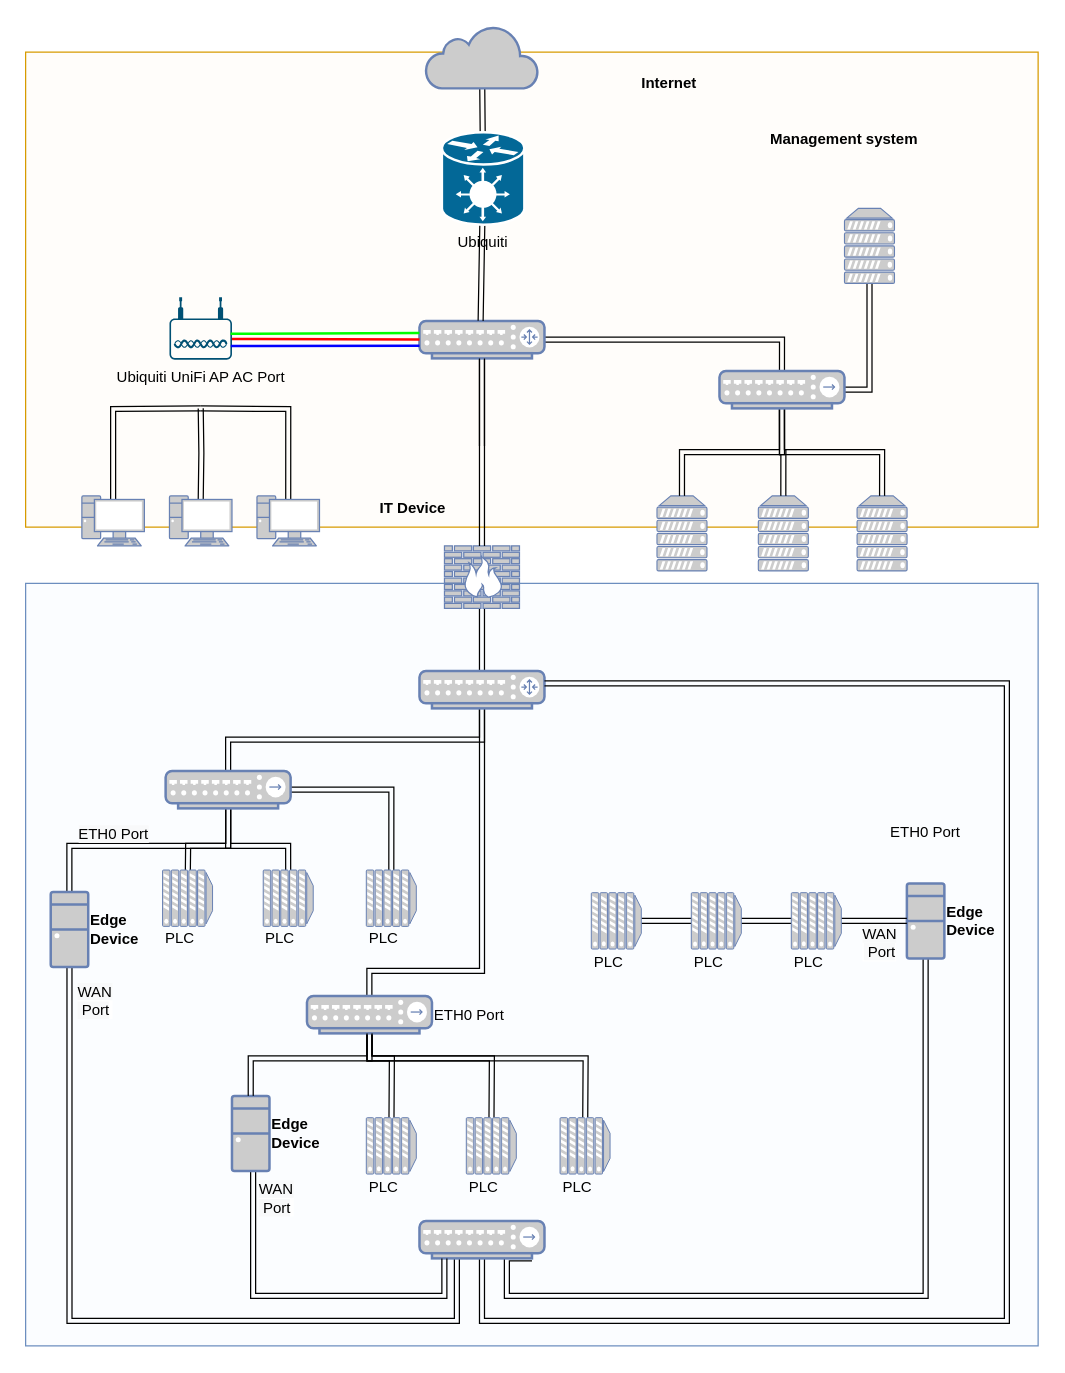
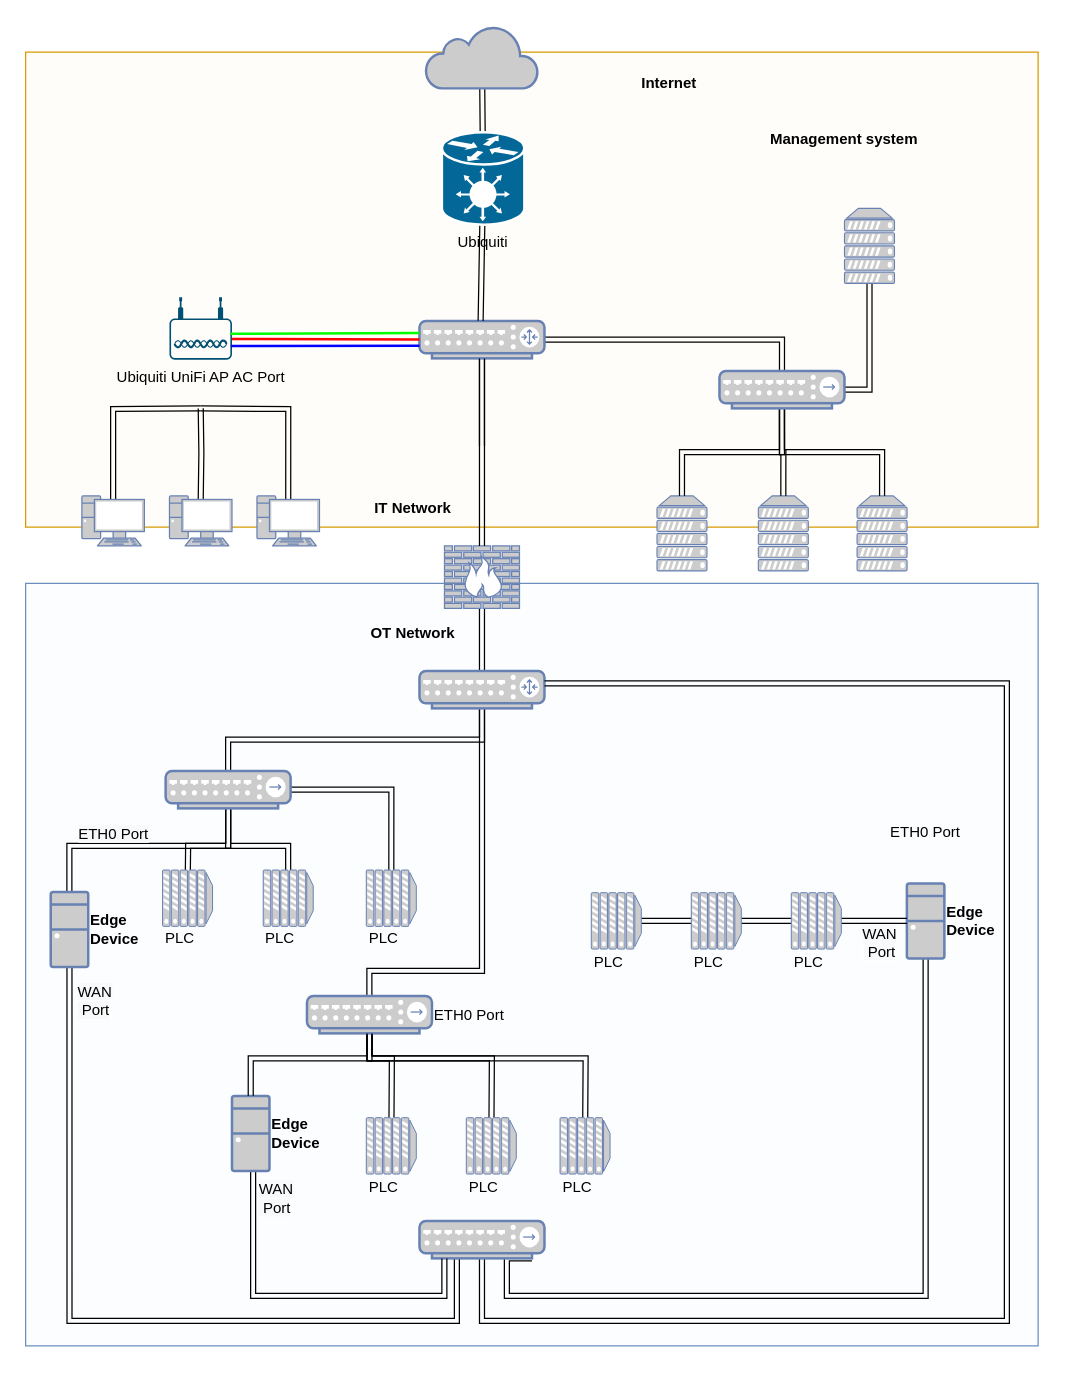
- <mxCell id="39" value="IT Device" style="text;strokeColor=none;fillColor=none;align=center;verticalAlign=middle;whiteSpace=wrap;rounded=0;fontStyle=1" parent="1" vertex="1"><mxGeometry x="250.08" y="396" width="159.92" height="20" as="geometry" /></mxCell>
+ <mxCell id="39" value="IT Network" style="text;strokeColor=none;fillColor=none;align=center;verticalAlign=middle;whiteSpace=wrap;rounded=0;fontStyle=1" parent="1" vertex="1"><mxGeometry x="250.08" y="396" width="159.92" height="20" as="geometry" /></mxCell>
+ <mxCell id="38" value="OT Network" style="text;strokeColor=none;fillColor=none;align=center;verticalAlign=middle;whiteSpace=wrap;rounded=0;fontStyle=1" parent="1" vertex="1"><mxGeometry x="250.08" y="496" width="159.92" height="20" as="geometry" /></mxCell>
